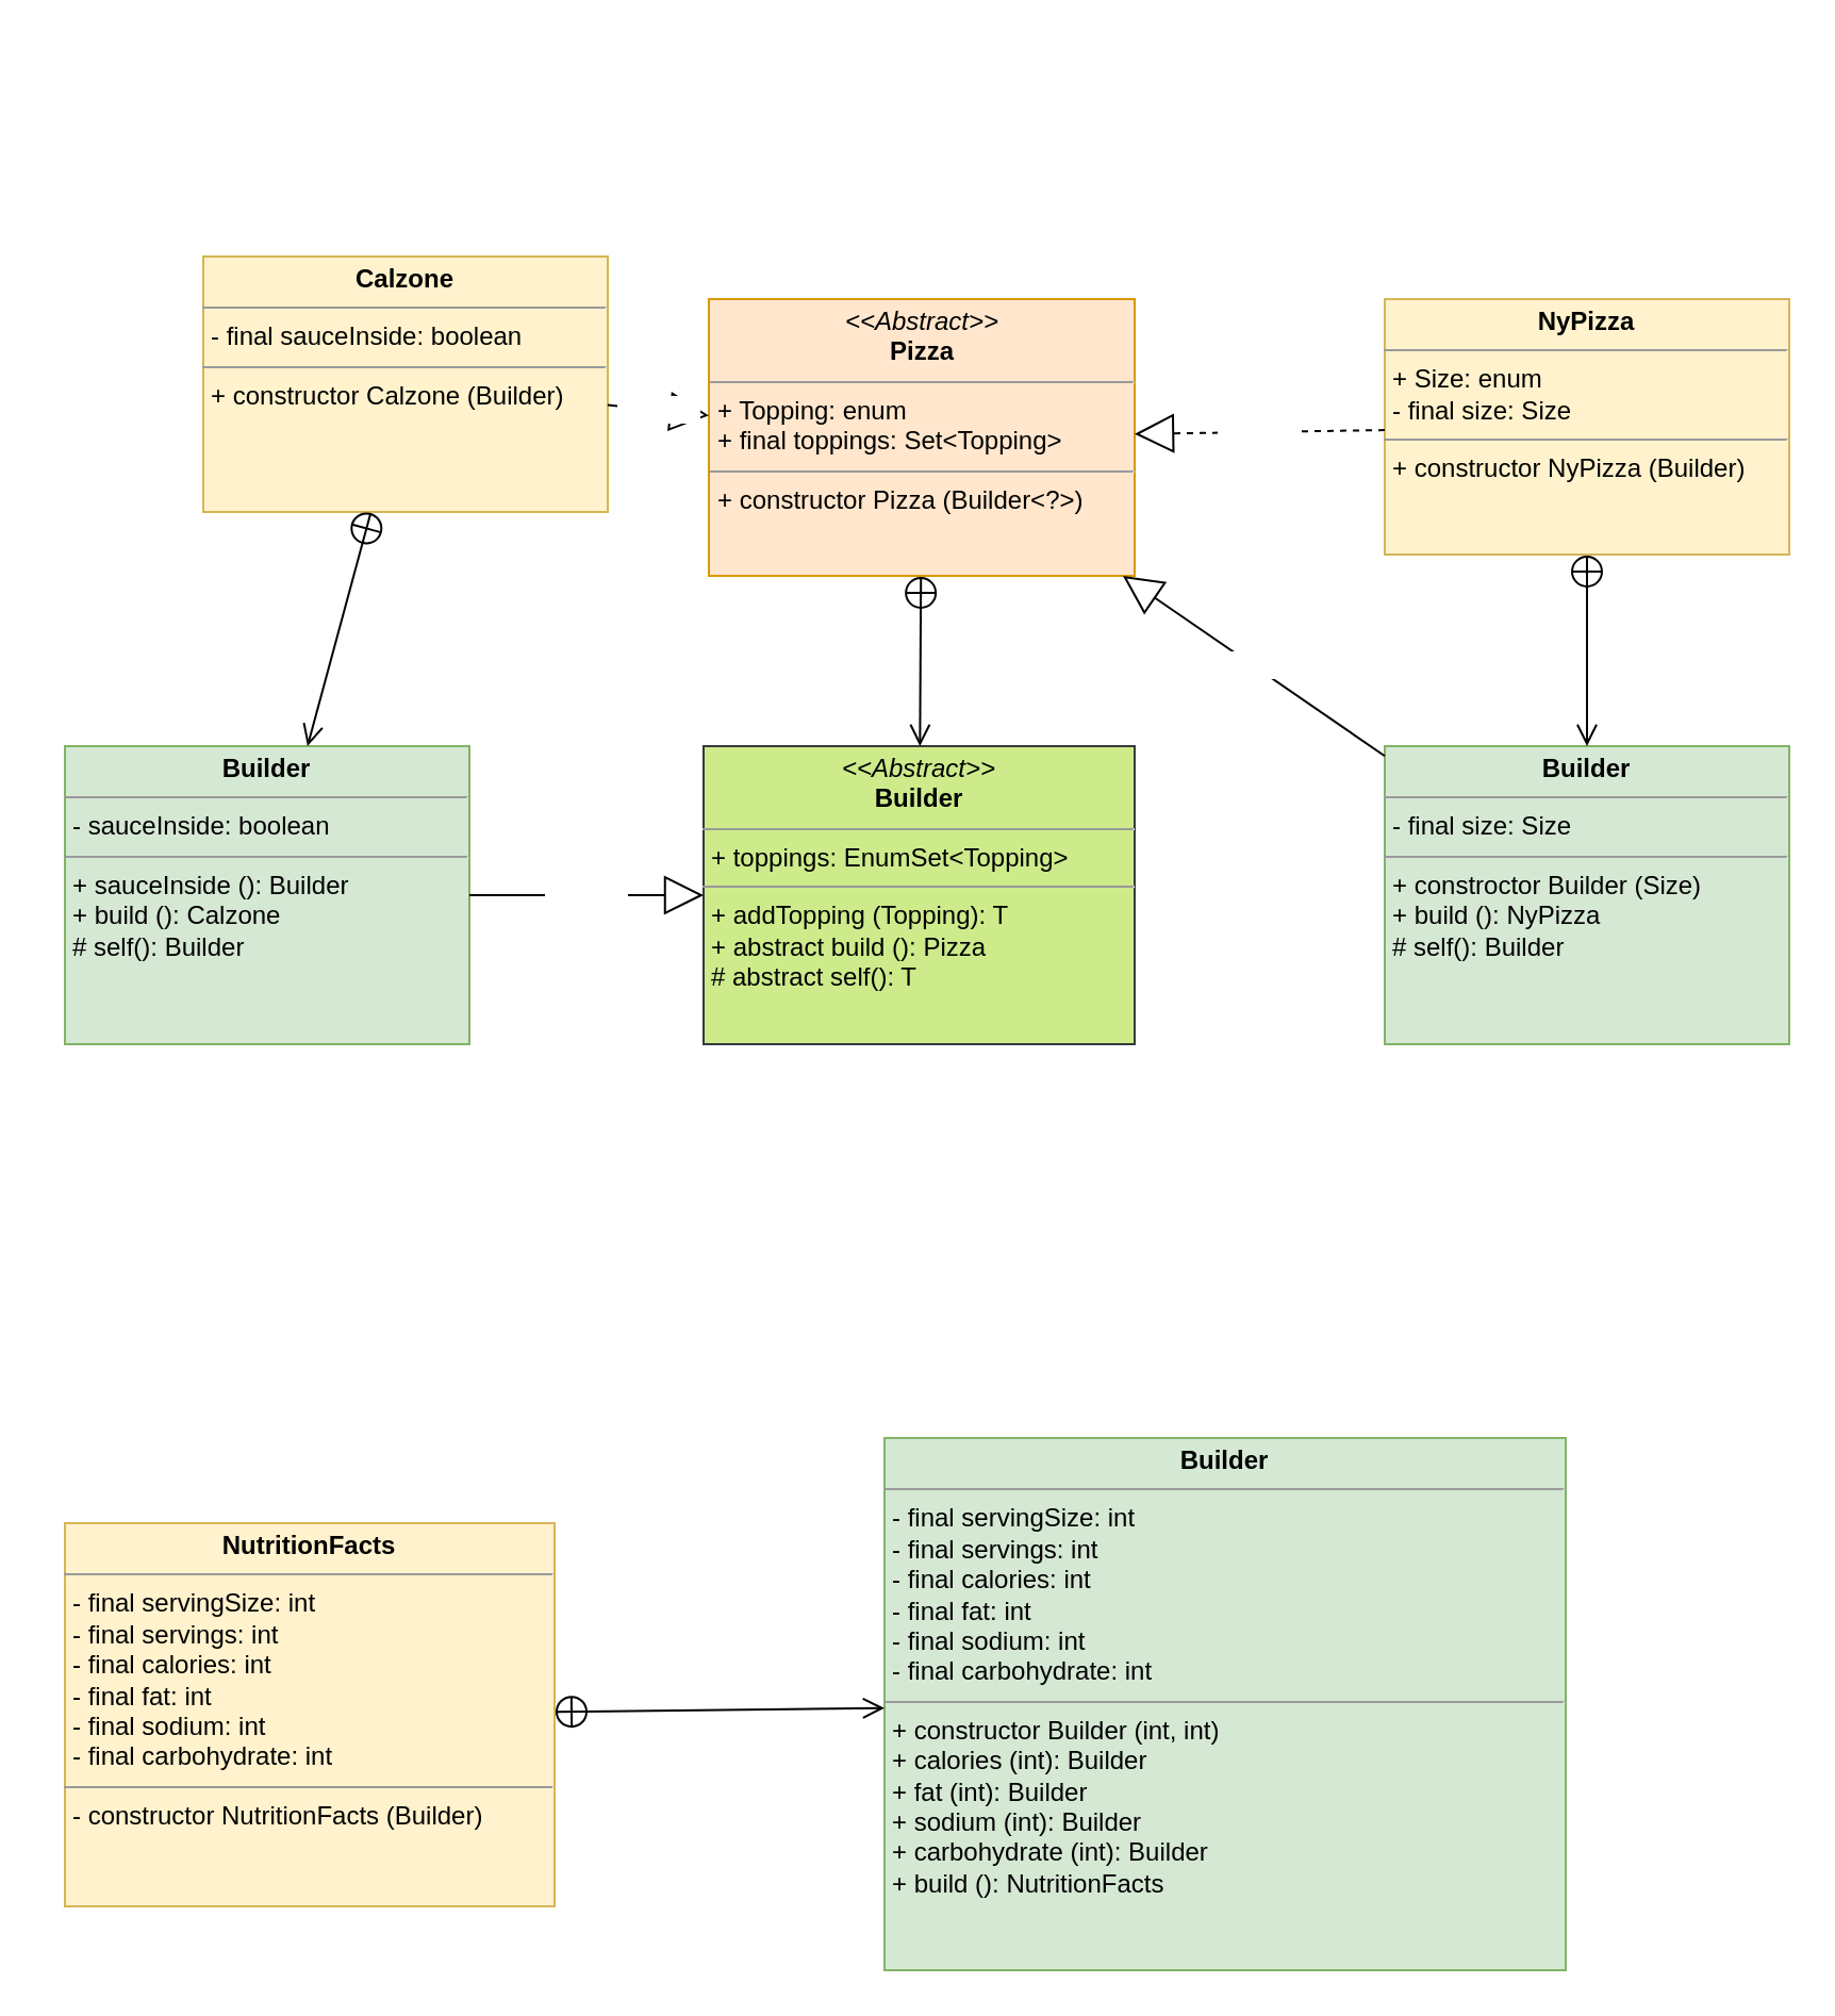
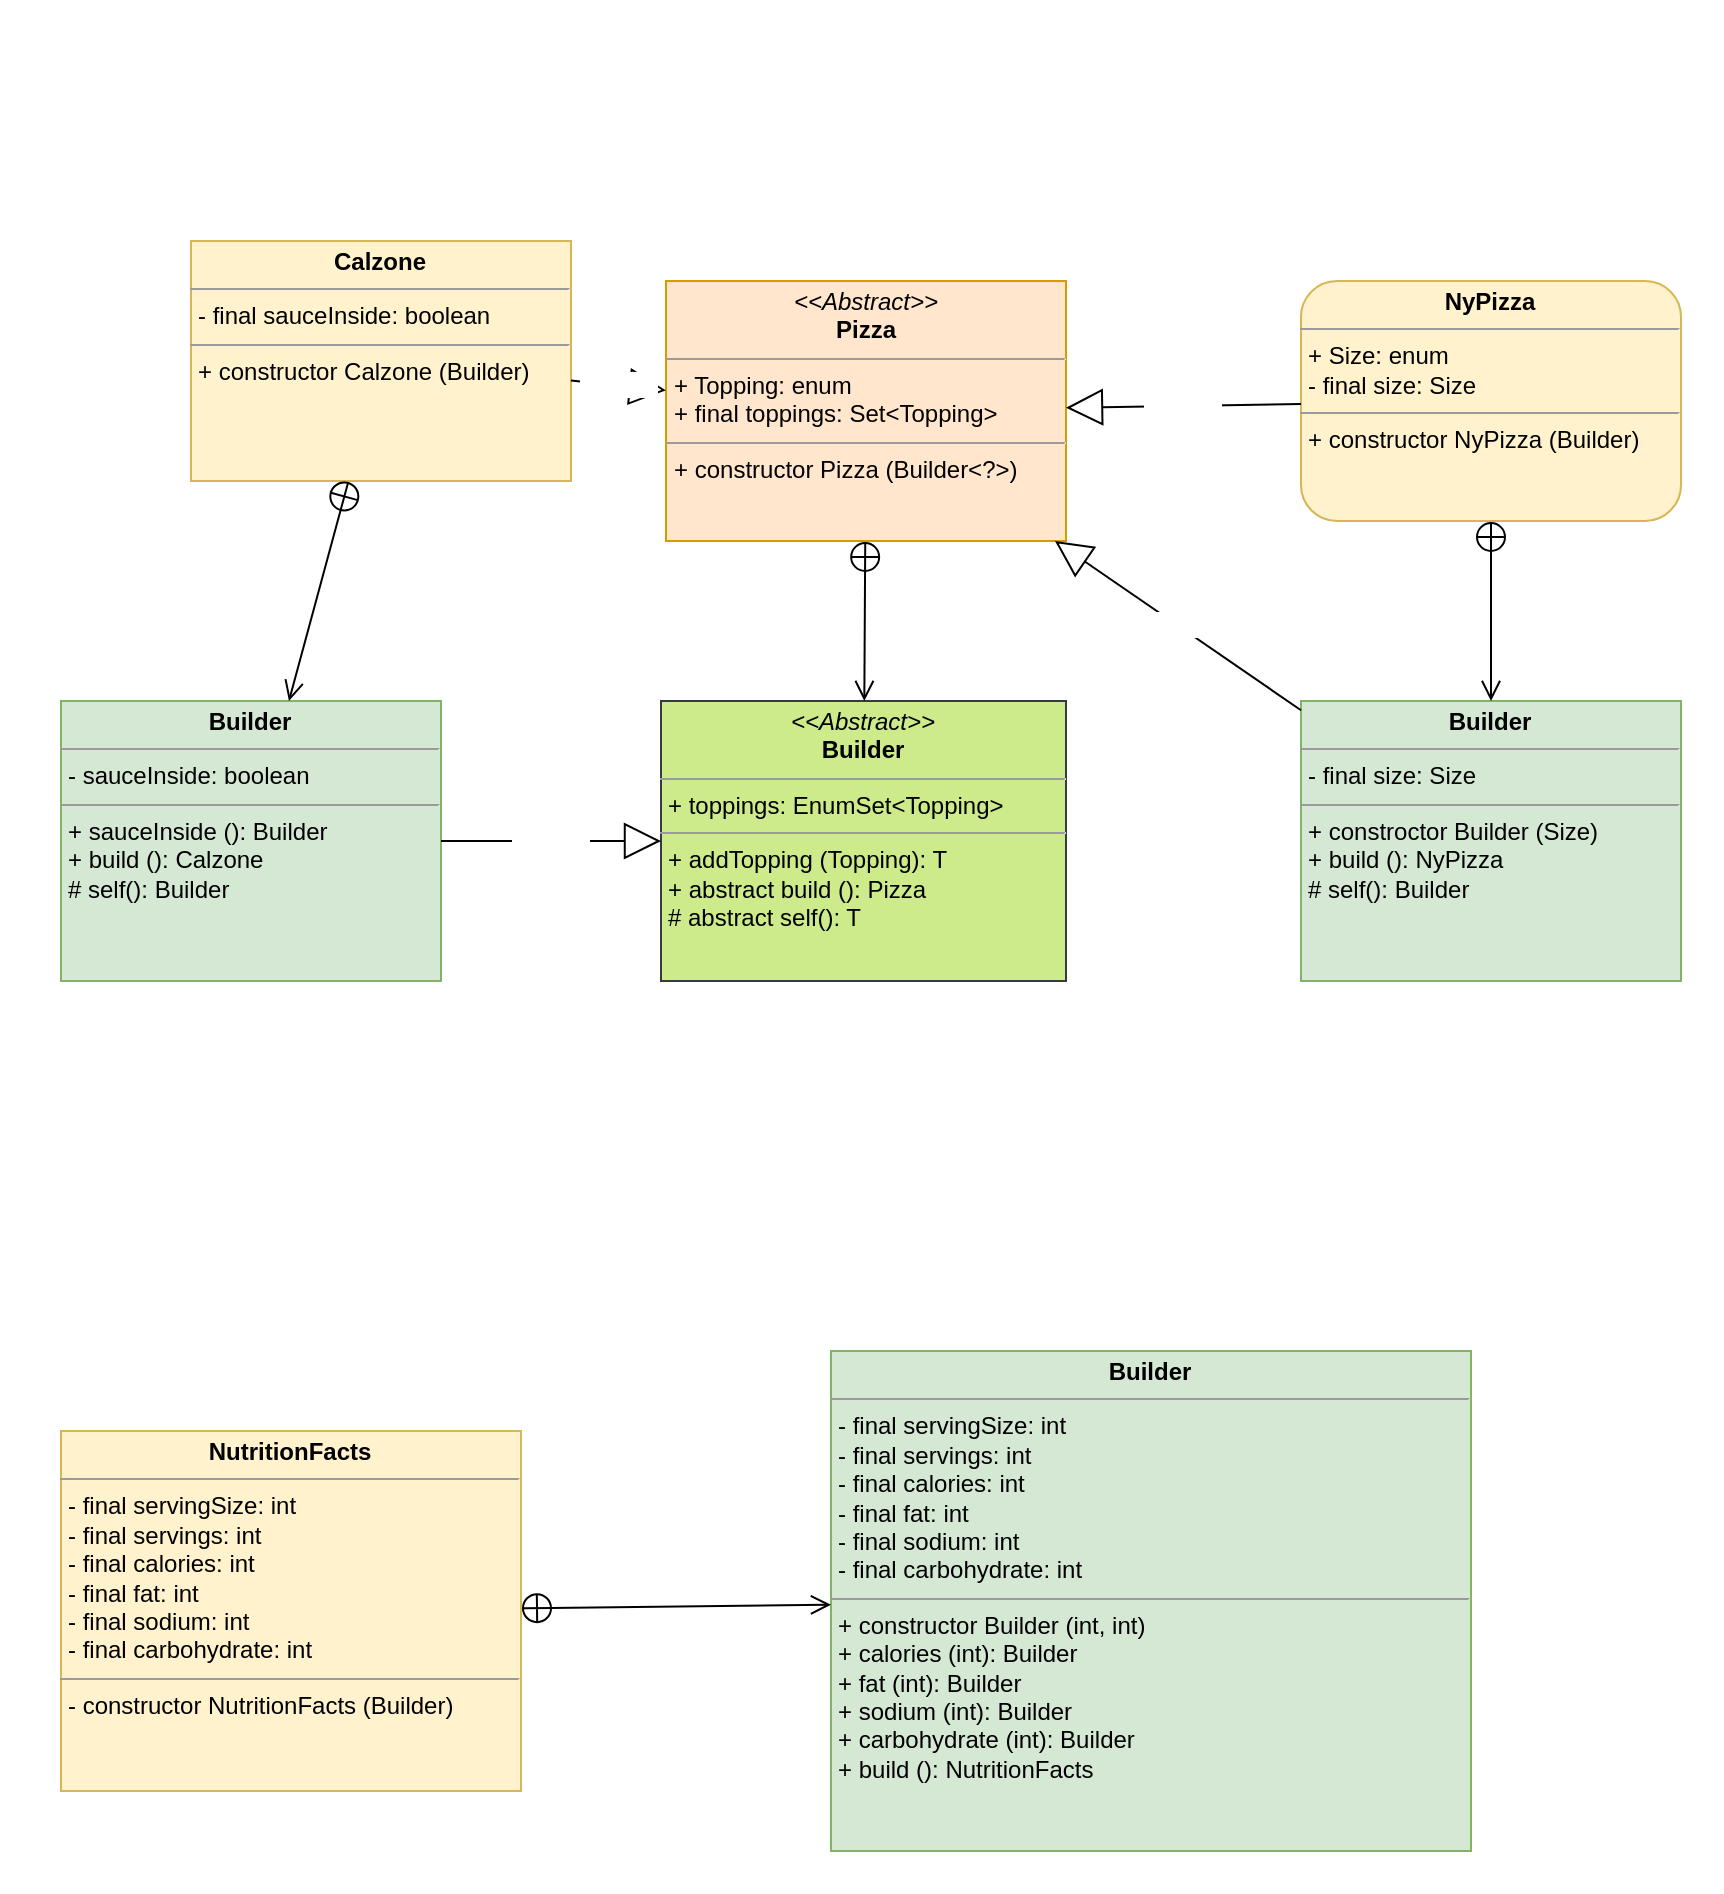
- <mxCell id="6" value="&lt;p style=&quot;margin:0px;margin-top:4px;text-align:center;&quot;&gt;&lt;b&gt;NyPizza&lt;/b&gt;&lt;/p&gt;&lt;hr size=&quot;1&quot;&gt;&lt;p style=&quot;margin:0px;margin-left:4px;&quot;&gt;+ Size: enum&lt;br&gt;- final size: Size&lt;/p&gt;&lt;hr size=&quot;1&quot;&gt;&lt;p style=&quot;margin:0px;margin-left:4px;&quot;&gt;+ constructor NyPizza (Builder)&lt;br&gt;&lt;/p&gt;" style="verticalAlign=top;align=left;overflow=fill;fontSize=12;fontFamily=Helvetica;html=1;strokeColor=#d6b656;fillColor=#fff2cc;fontColor=#000000;" parent="1" vertex="1"><mxGeometry x="650" y="140" width="190" height="120" as="geometry" /></mxCell>
+ <mxCell id="6" value="&lt;p style=&quot;margin:0px;margin-top:4px;text-align:center;&quot;&gt;&lt;b&gt;NyPizza&lt;/b&gt;&lt;/p&gt;&lt;hr size=&quot;1&quot;&gt;&lt;p style=&quot;margin:0px;margin-left:4px;&quot;&gt;+ Size: enum&lt;br&gt;- final size: Size&lt;/p&gt;&lt;hr size=&quot;1&quot;&gt;&lt;p style=&quot;margin:0px;margin-left:4px;&quot;&gt;+ constructor NyPizza (Builder)&lt;br&gt;&lt;/p&gt;" style="verticalAlign=top;align=left;overflow=fill;fontSize=12;fontFamily=Helvetica;html=1;strokeColor=#d6b656;fillColor=#fff2cc;fontColor=#000000;rounded=1;" parent="1" vertex="1"><mxGeometry x="650" y="140" width="190" height="120" as="geometry" /></mxCell>
- <mxCell id="9" value="Extends" style="endArrow=block;endSize=16;endFill=0;html=1;rounded=0;fontColor=#FFFFFF;dashed=1;" parent="1" source="6" target="3" edge="1"><mxGeometry width="160" relative="1" as="geometry"><mxPoint x="715" y="290" as="sourcePoint" /><mxPoint x="835" y="210" as="targetPoint" /></mxGeometry></mxCell>
+ <mxCell id="9" value="Extends" style="endArrow=block;endSize=16;endFill=0;html=1;rounded=0;fontColor=#FFFFFF;" parent="1" source="6" target="3" edge="1"><mxGeometry width="160" relative="1" as="geometry"><mxPoint x="715" y="290" as="sourcePoint" /><mxPoint x="835" y="210" as="targetPoint" /></mxGeometry></mxCell>
